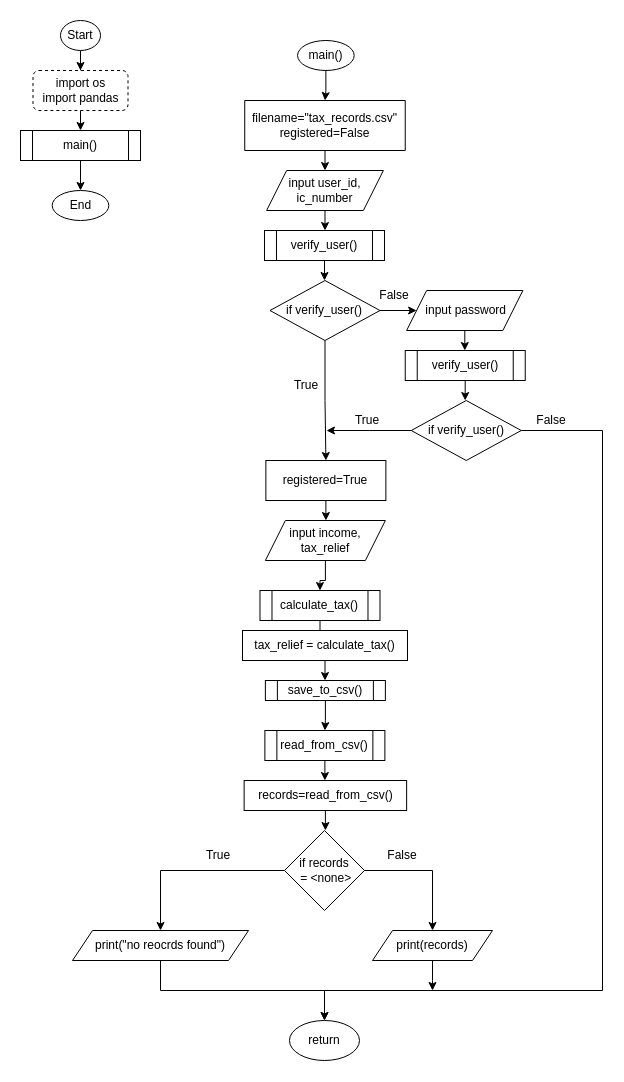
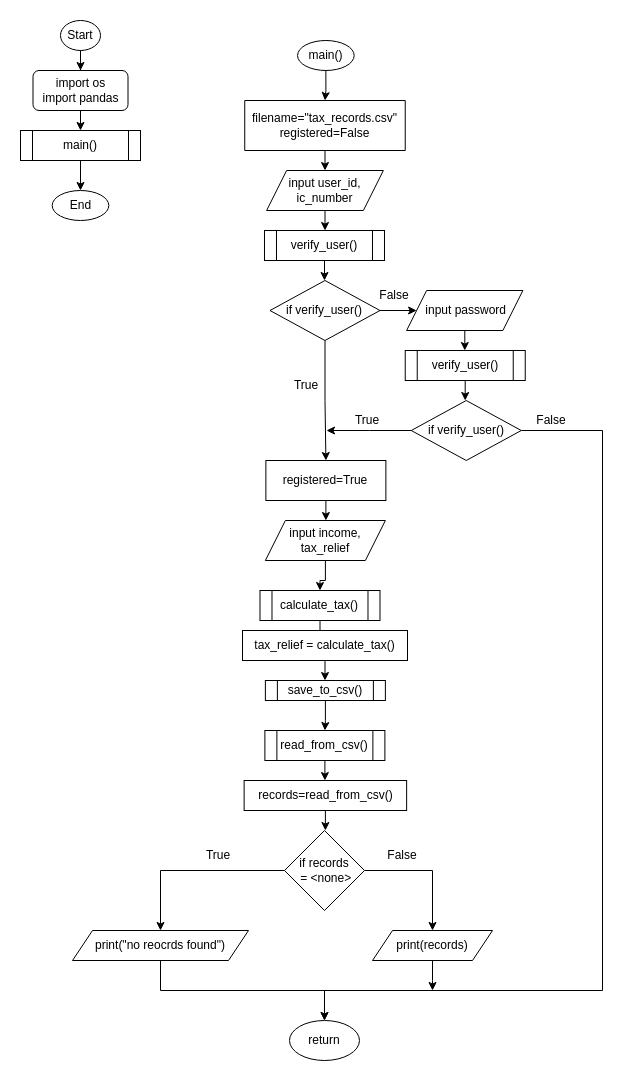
- <mxCell id="5" value="&lt;div&gt;import os&lt;/div&gt;&lt;div&gt;import pandas&lt;/div&gt;" style="rounded=1;whiteSpace=wrap;html=1;dashed=1;" vertex="1" parent="1"><mxGeometry x="32.51" y="70" width="95" height="40" as="geometry" /></mxCell>
+ <mxCell id="5" value="&lt;div&gt;import os&lt;/div&gt;&lt;div&gt;import pandas&lt;/div&gt;" style="rounded=1;whiteSpace=wrap;html=1;" vertex="1" parent="1"><mxGeometry x="32.51" y="70" width="95" height="40" as="geometry" /></mxCell>
